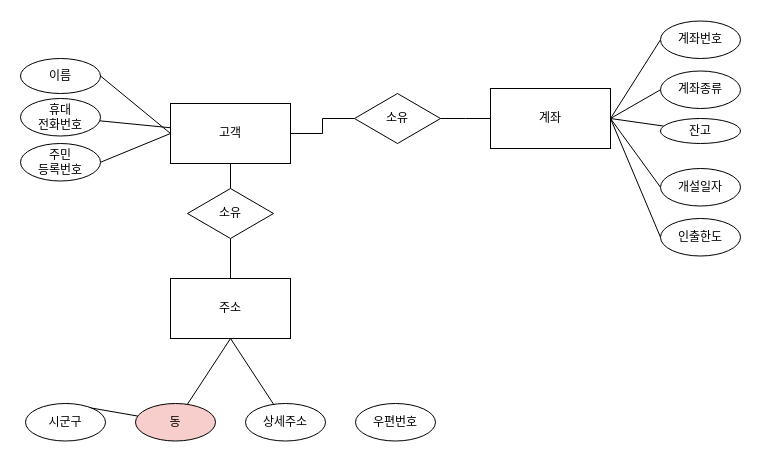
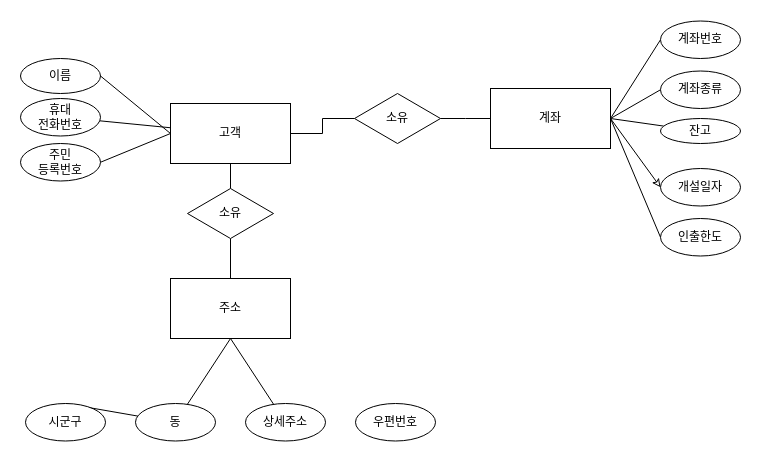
- <mxCell id="6" style="edgeStyle=none;rounded=0;orthogonalLoop=1;jettySize=auto;html=1;exitX=1;exitY=0.5;exitDx=0;exitDy=0;endArrow=none;endFill=0;entryX=0;entryY=0.5;entryDx=0;entryDy=0;" edge="1" parent="1" source="8" target="32"><mxGeometry relative="1" as="geometry"><mxPoint x="650" y="188" as="targetPoint" /></mxGeometry></mxCell>
+ <mxCell id="6" style="edgeStyle=none;rounded=0;orthogonalLoop=1;jettySize=auto;html=1;exitX=1;exitY=0.5;exitDx=0;exitDy=0;endArrow=classic;endFill=0;entryX=0;entryY=0.5;entryDx=0;entryDy=0;" edge="1" parent="1" source="8" target="32"><mxGeometry relative="1" as="geometry"><mxPoint x="650" y="188" as="targetPoint" /></mxGeometry></mxCell>
- <mxCell id="25" value="동" style="ellipse;whiteSpace=wrap;html=1;fillColor=#f8cecc;" vertex="1" parent="1"><mxGeometry x="135" y="403" width="80" height="37.5" as="geometry" /></mxCell>
+ <mxCell id="25" value="동" style="ellipse;whiteSpace=wrap;html=1;" vertex="1" parent="1"><mxGeometry x="135" y="403" width="80" height="37.5" as="geometry" /></mxCell>
